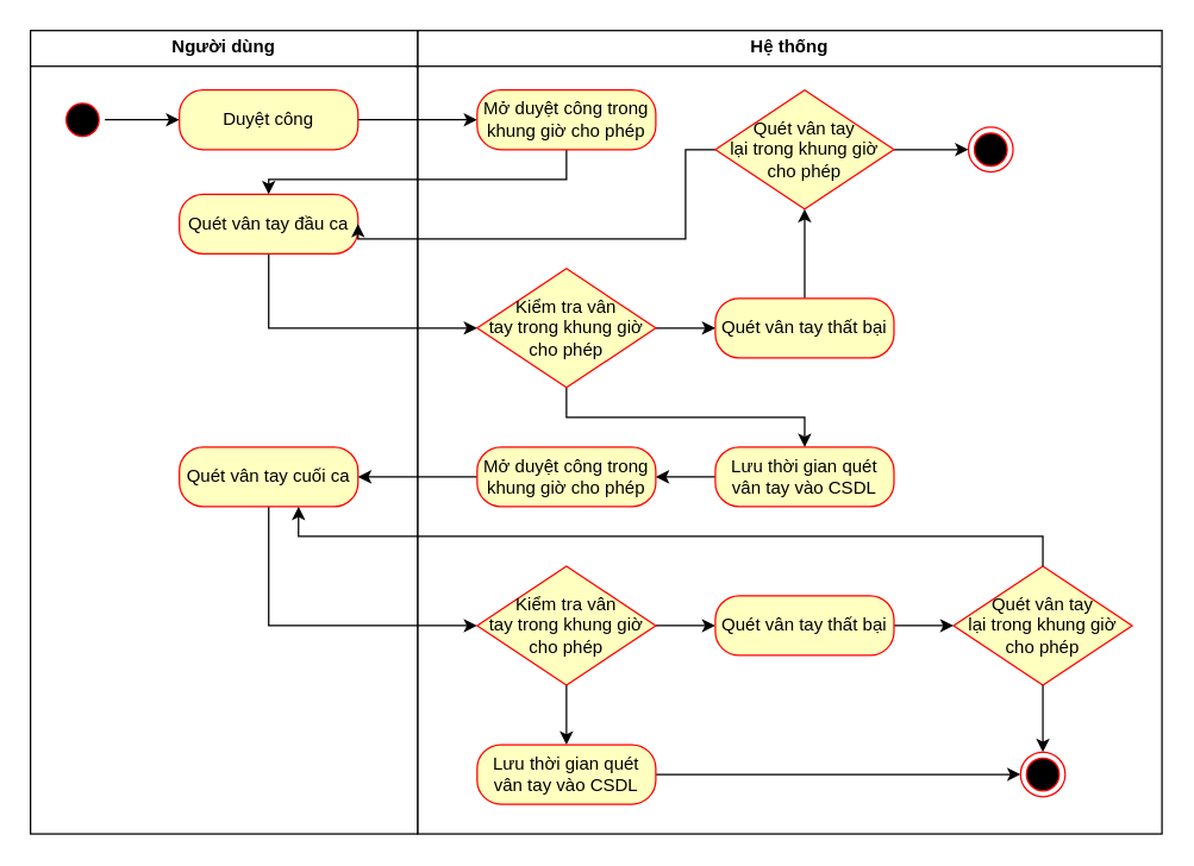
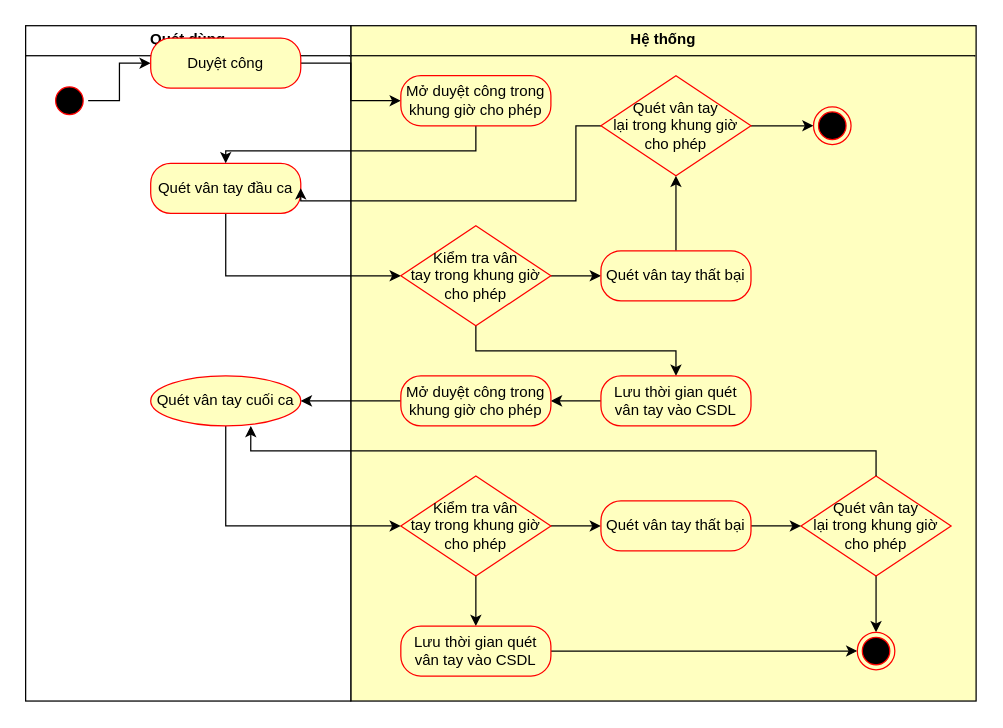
- <mxCell id="3" value="&lt;p style=&quot;margin:0px;margin-top:4px;text-align:center;&quot;&gt;&lt;b&gt;Người dùng&lt;/b&gt;&lt;/p&gt;&lt;hr size=&quot;1&quot; style=&quot;border-style:solid;&quot;&gt;&lt;div style=&quot;height:2px;&quot;&gt;&lt;/div&gt;" style="verticalAlign=top;align=left;overflow=fill;html=1;whiteSpace=wrap;" vertex="1" parent="1"><mxGeometry width="260" height="540" as="geometry" x="20" y="20" /></mxCell>
+ <mxCell id="3" value="&lt;p style=&quot;margin:0px;margin-top:4px;text-align:center;&quot;&gt;&lt;b&gt;Quét dùng&lt;/b&gt;&lt;/p&gt;&lt;hr size=&quot;1&quot; style=&quot;border-style:solid;&quot;&gt;&lt;div style=&quot;height:2px;&quot;&gt;&lt;/div&gt;" style="verticalAlign=top;align=left;overflow=fill;html=1;whiteSpace=wrap;" vertex="1" parent="1"><mxGeometry width="260" height="540" as="geometry" x="20" y="20" /></mxCell>
- <mxCell id="7" value="Duyệt công" style="rounded=1;whiteSpace=wrap;html=1;arcSize=40;fontColor=#000000;fillColor=#ffffc0;strokeColor=#ff0000;" parent="1" vertex="1"><mxGeometry x="120" y="60" width="120" height="40" as="geometry" /></mxCell>
+ <mxCell id="7" value="Duyệt công" style="rounded=1;whiteSpace=wrap;html=1;arcSize=40;fontColor=#000000;fillColor=#ffffc0;strokeColor=#ff0000;" parent="1" vertex="1"><mxGeometry x="120" y="30" width="120" height="40" as="geometry" /></mxCell>
- <mxCell id="2" value="&lt;p style=&quot;margin:0px;margin-top:4px;text-align:center;&quot;&gt;&lt;b&gt;Hệ thống&lt;/b&gt;&lt;/p&gt;&lt;hr size=&quot;1&quot; style=&quot;border-style:solid;&quot;&gt;&lt;div style=&quot;height:2px;&quot;&gt;&lt;/div&gt;" style="verticalAlign=top;align=left;overflow=fill;html=1;whiteSpace=wrap;" vertex="1" parent="1"><mxGeometry x="280" width="500" height="540" as="geometry" y="20" /></mxCell>
+ <mxCell id="2" value="&lt;p style=&quot;margin:0px;margin-top:4px;text-align:center;&quot;&gt;&lt;b&gt;Hệ thống&lt;/b&gt;&lt;/p&gt;&lt;hr size=&quot;1&quot; style=&quot;border-style:solid;&quot;&gt;&lt;div style=&quot;height:2px;&quot;&gt;&lt;/div&gt;" style="verticalAlign=top;align=left;overflow=fill;html=1;whiteSpace=wrap;fillColor=#ffffc0;" vertex="1" parent="1"><mxGeometry x="280" width="500" height="540" as="geometry" y="20" /></mxCell>
- <mxCell id="21" value="Quét vân tay cuối ca" style="rounded=1;whiteSpace=wrap;html=1;arcSize=40;fontColor=#000000;fillColor=#ffffc0;strokeColor=#ff0000;" parent="1" vertex="1"><mxGeometry x="120" y="300" width="120" height="40" as="geometry" /></mxCell>
+ <mxCell id="21" value="Quét vân tay cuối ca" style="ellipse;whiteSpace=wrap;html=1;arcSize=40;fontColor=#000000;fillColor=#ffffc0;strokeColor=#ff0000;" parent="1" vertex="1"><mxGeometry x="120" y="300" width="120" height="40" as="geometry" /></mxCell>
